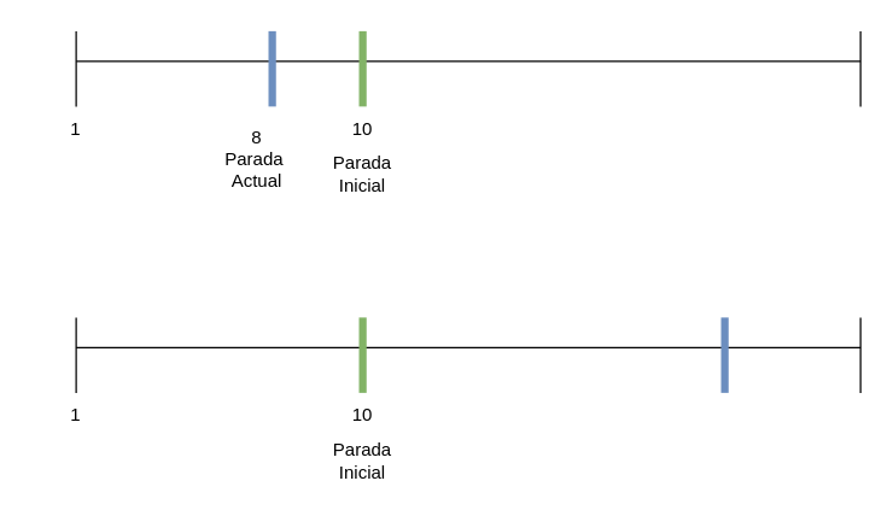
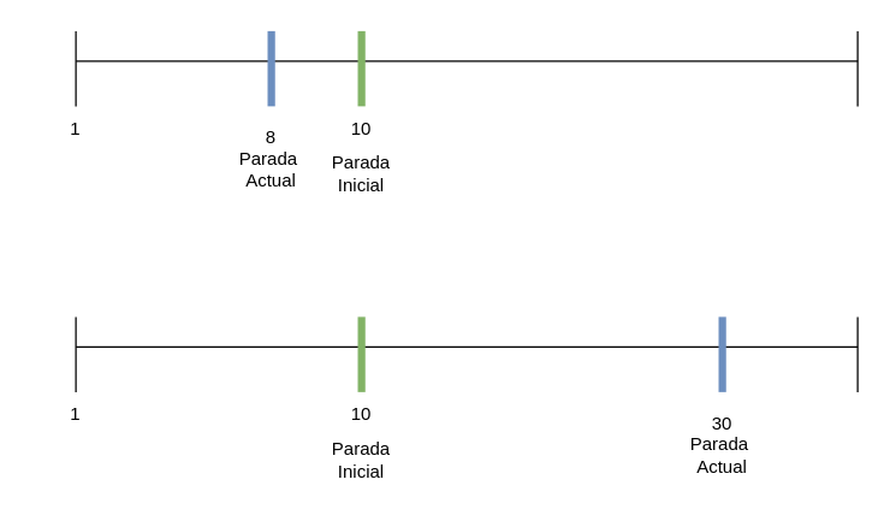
- <mxCell id="17" value="8&lt;br&gt;Parada&amp;nbsp;&lt;br&gt;Actual" style="text;html=1;strokeColor=none;fillColor=none;align=center;verticalAlign=middle;whiteSpace=wrap;rounded=0;" vertex="1" parent="1"><mxGeometry x="140" y="90" width="60" height="30" as="geometry" /></mxCell>
+ <mxCell id="17" value="8&lt;br&gt;Parada&amp;nbsp;&lt;br&gt;Actual" style="text;html=1;strokeColor=none;fillColor=none;align=center;verticalAlign=middle;whiteSpace=wrap;rounded=0;" vertex="1" parent="1"><mxGeometry x="150" y="90" width="60" height="30" as="geometry" /></mxCell>
+ <mxCell id="19" value="30&lt;br&gt;Parada&amp;nbsp;&lt;br&gt;Actual" style="text;html=1;strokeColor=none;fillColor=none;align=center;verticalAlign=middle;whiteSpace=wrap;rounded=0;" vertex="1" parent="1"><mxGeometry x="450" y="280" width="60" height="30" as="geometry" /></mxCell>
